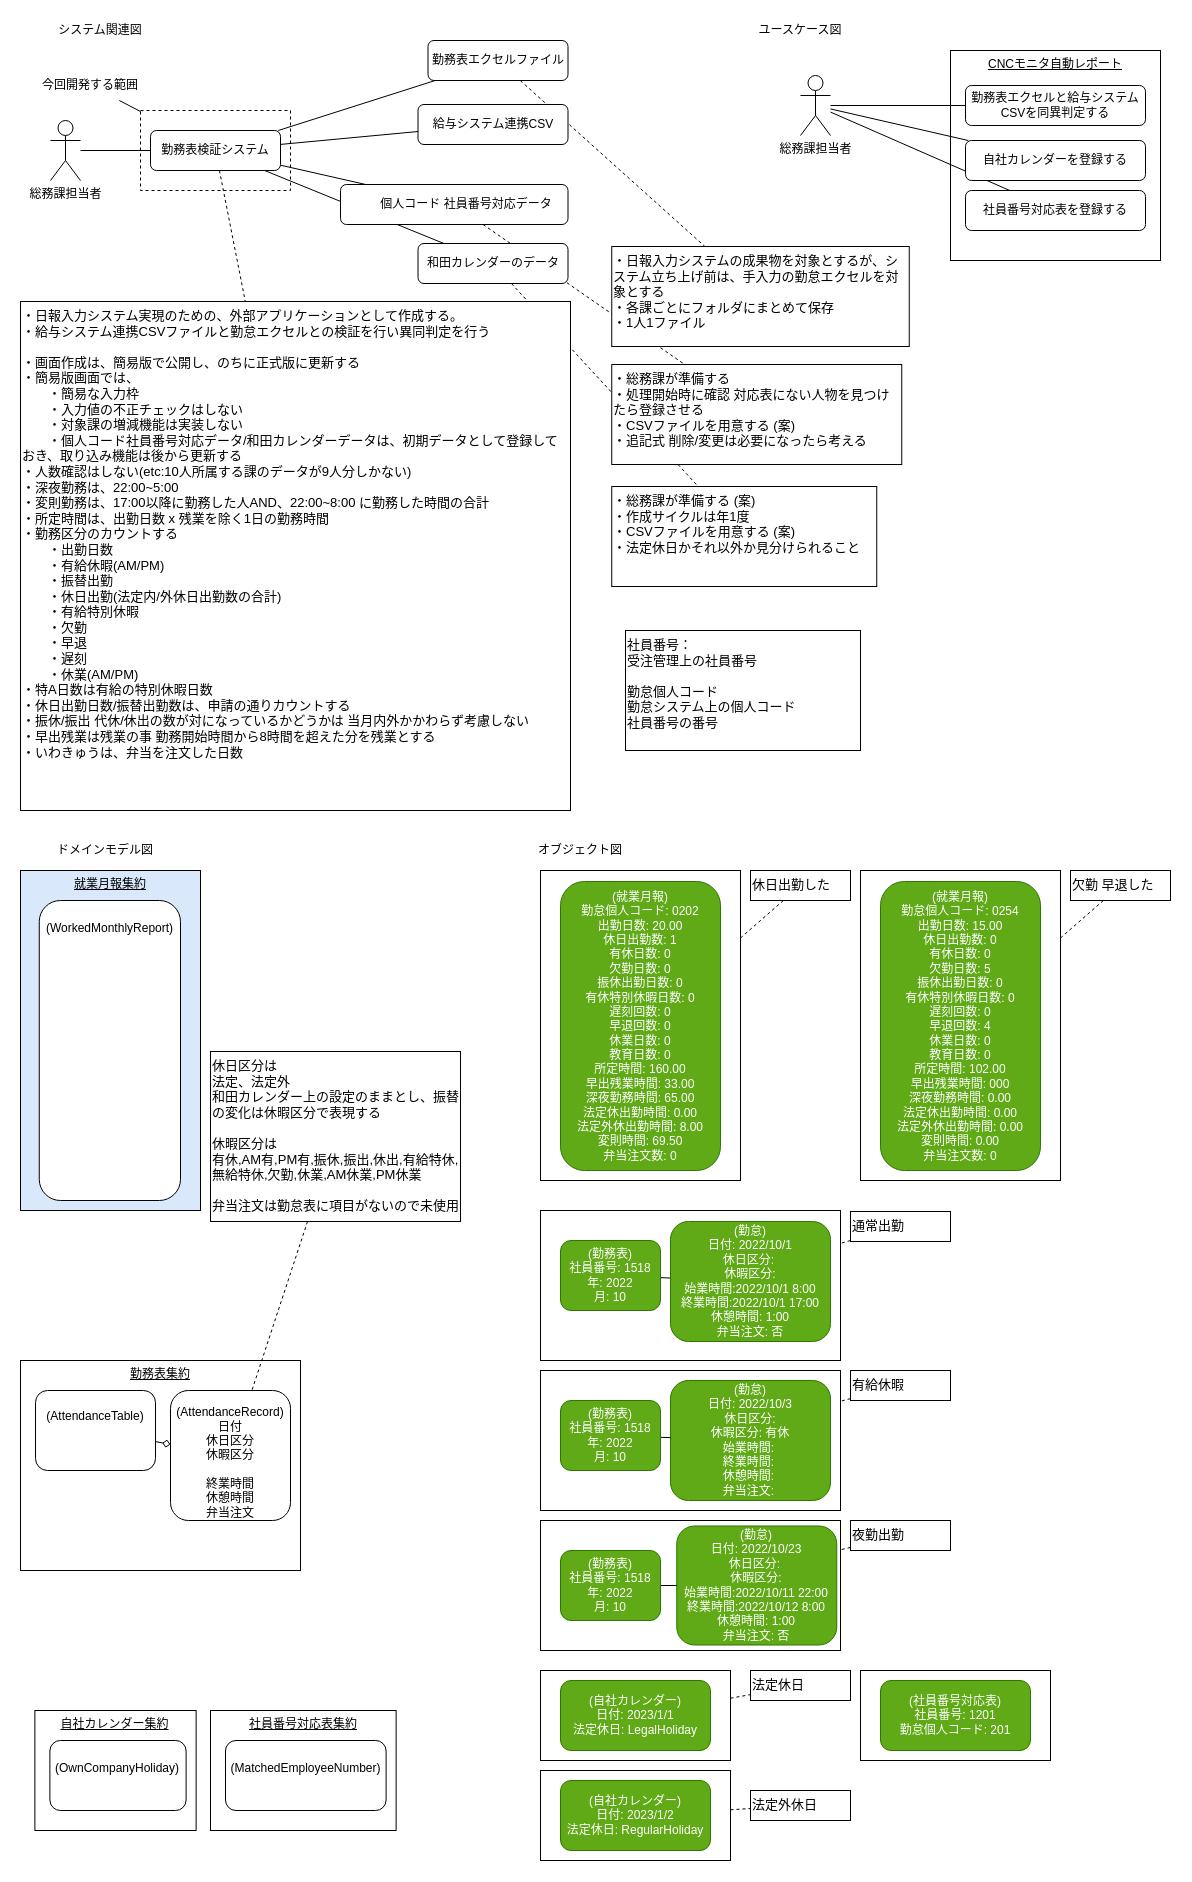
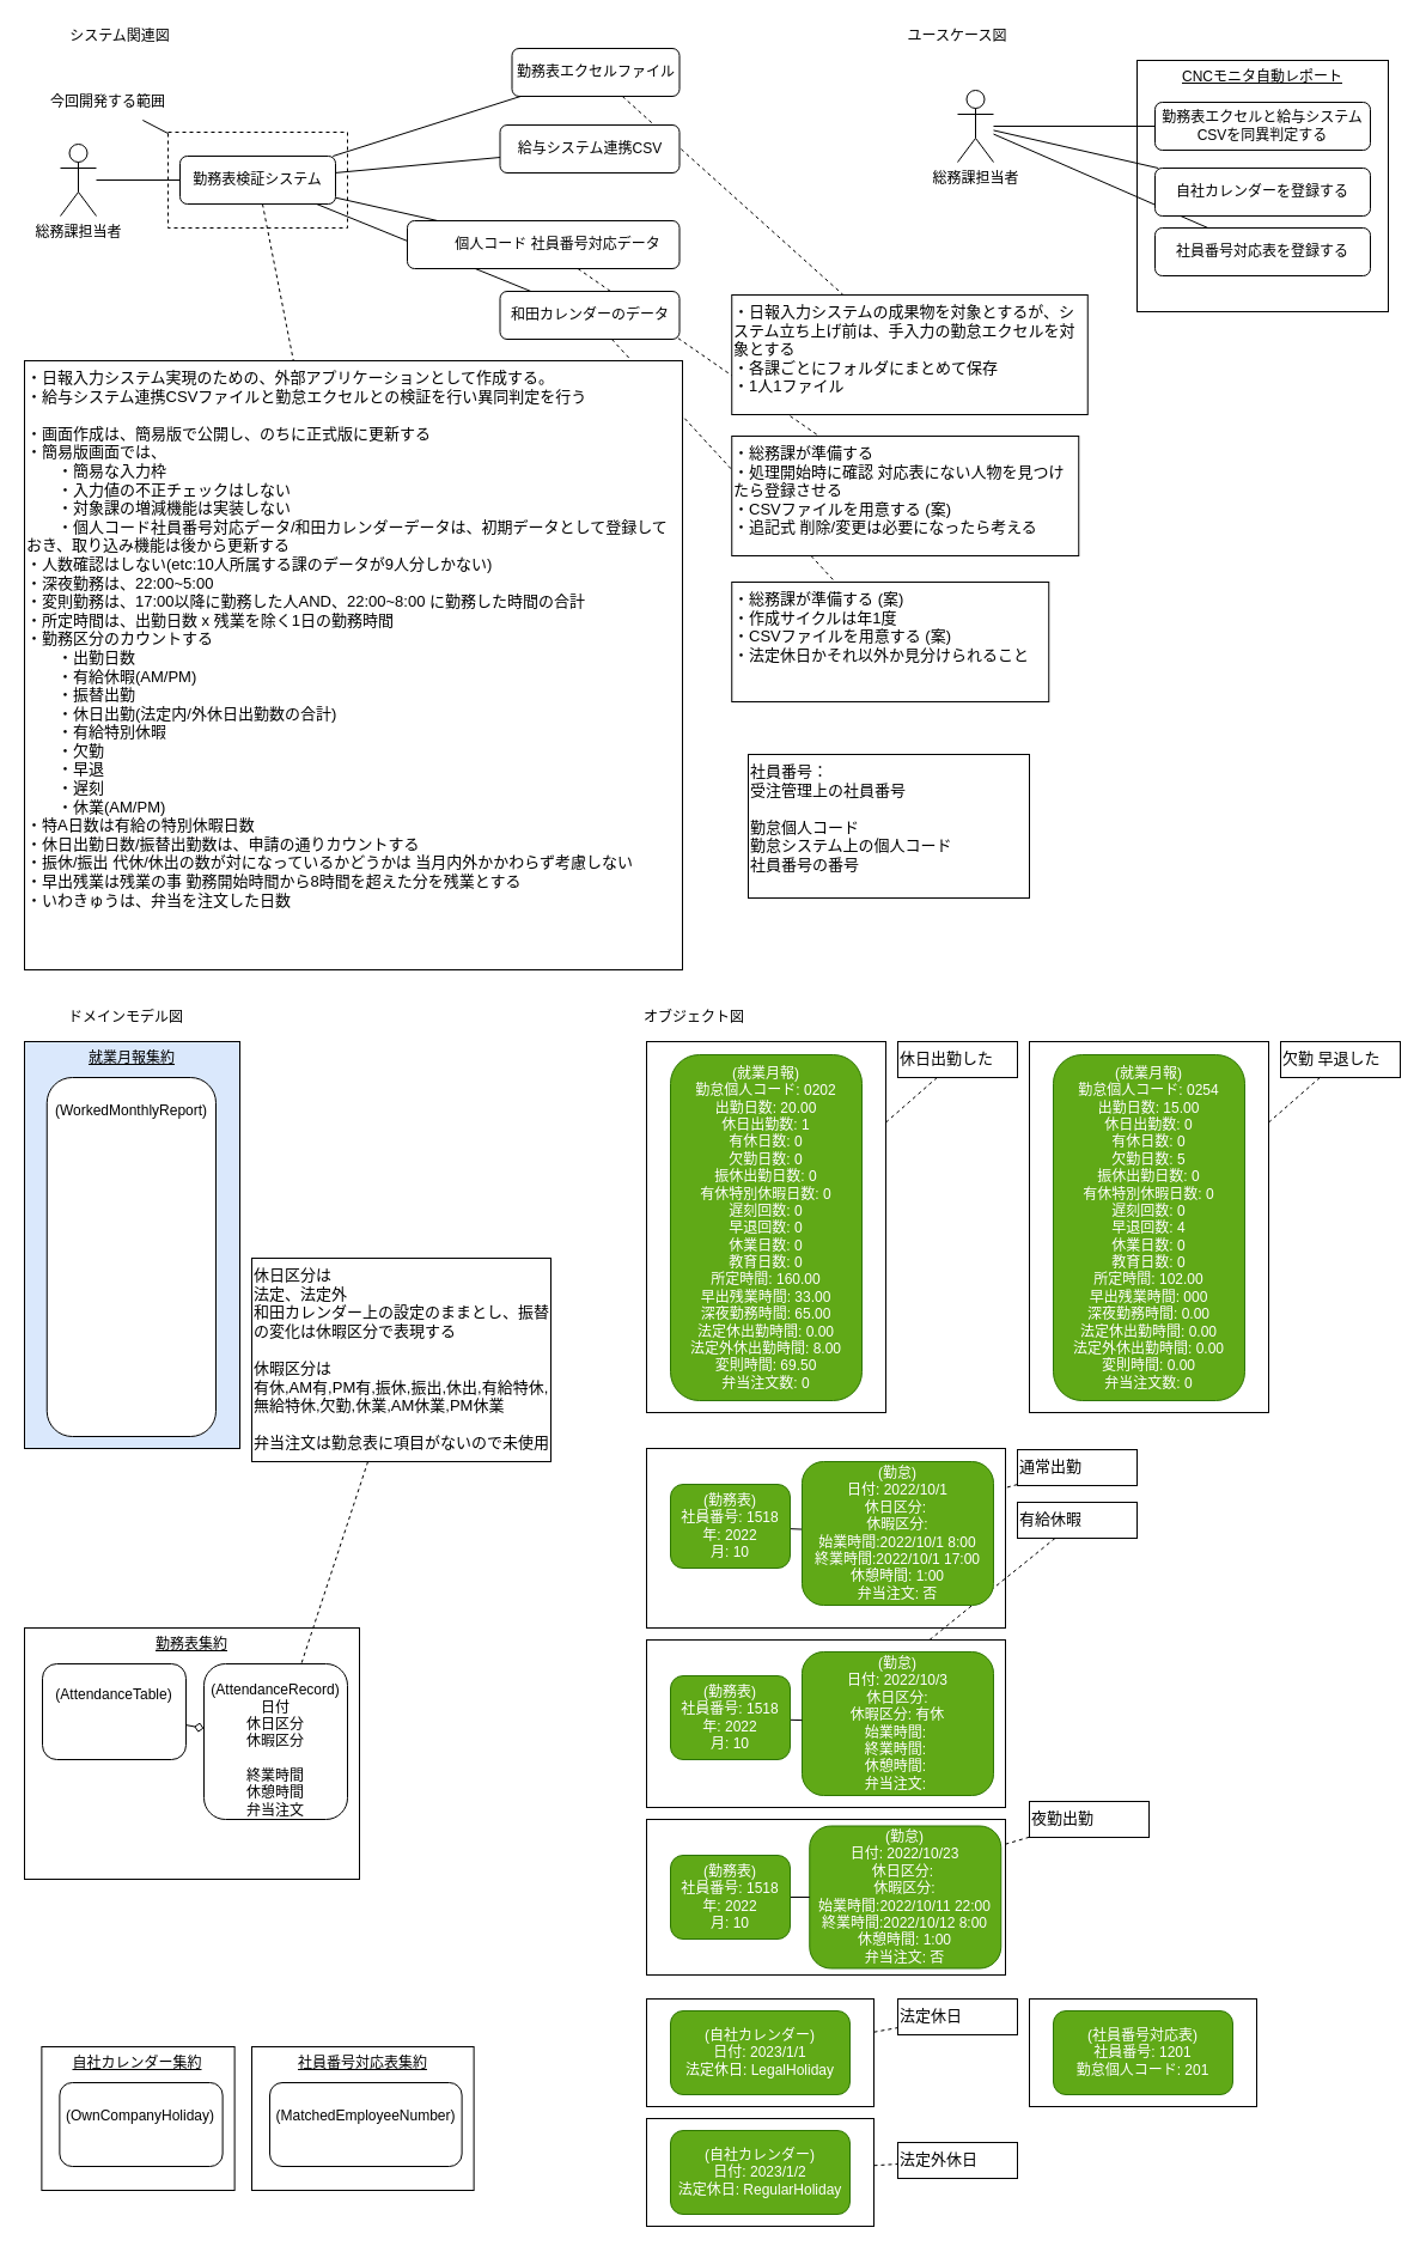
- <mxCell id="54" value="&lt;span style=&quot;font-size: 13px&quot;&gt;有給休暇&lt;br style=&quot;font-size: 13px&quot;&gt;&lt;/span&gt;" style="rounded=0;whiteSpace=wrap;html=1;align=left;verticalAlign=top;fontSize=13;spacing=2;" parent="1" vertex="1"><mxGeometry x="850" y="1370" width="100" height="30" as="geometry" /></mxCell>
+ <mxCell id="54" value="&lt;span style=&quot;font-size: 13px&quot;&gt;有給休暇&lt;br style=&quot;font-size: 13px&quot;&gt;&lt;/span&gt;" style="rounded=0;whiteSpace=wrap;html=1;align=left;verticalAlign=top;fontSize=13;spacing=2;" parent="1" vertex="1"><mxGeometry x="850" y="1255" width="100" height="30" as="geometry" /></mxCell>
- <mxCell id="74" value="&lt;span style=&quot;font-size: 13px&quot;&gt;夜勤出勤&lt;br style=&quot;font-size: 13px&quot;&gt;&lt;/span&gt;" style="rounded=0;whiteSpace=wrap;html=1;align=left;verticalAlign=top;fontSize=13;spacing=2;" parent="1" vertex="1"><mxGeometry x="850" y="1520" width="100" height="30" as="geometry" /></mxCell>
+ <mxCell id="74" value="&lt;span style=&quot;font-size: 13px&quot;&gt;夜勤出勤&lt;br style=&quot;font-size: 13px&quot;&gt;&lt;/span&gt;" style="rounded=0;whiteSpace=wrap;html=1;align=left;verticalAlign=top;fontSize=13;spacing=2;" parent="1" vertex="1"><mxGeometry x="860" y="1505" width="100" height="30" as="geometry" /></mxCell>
